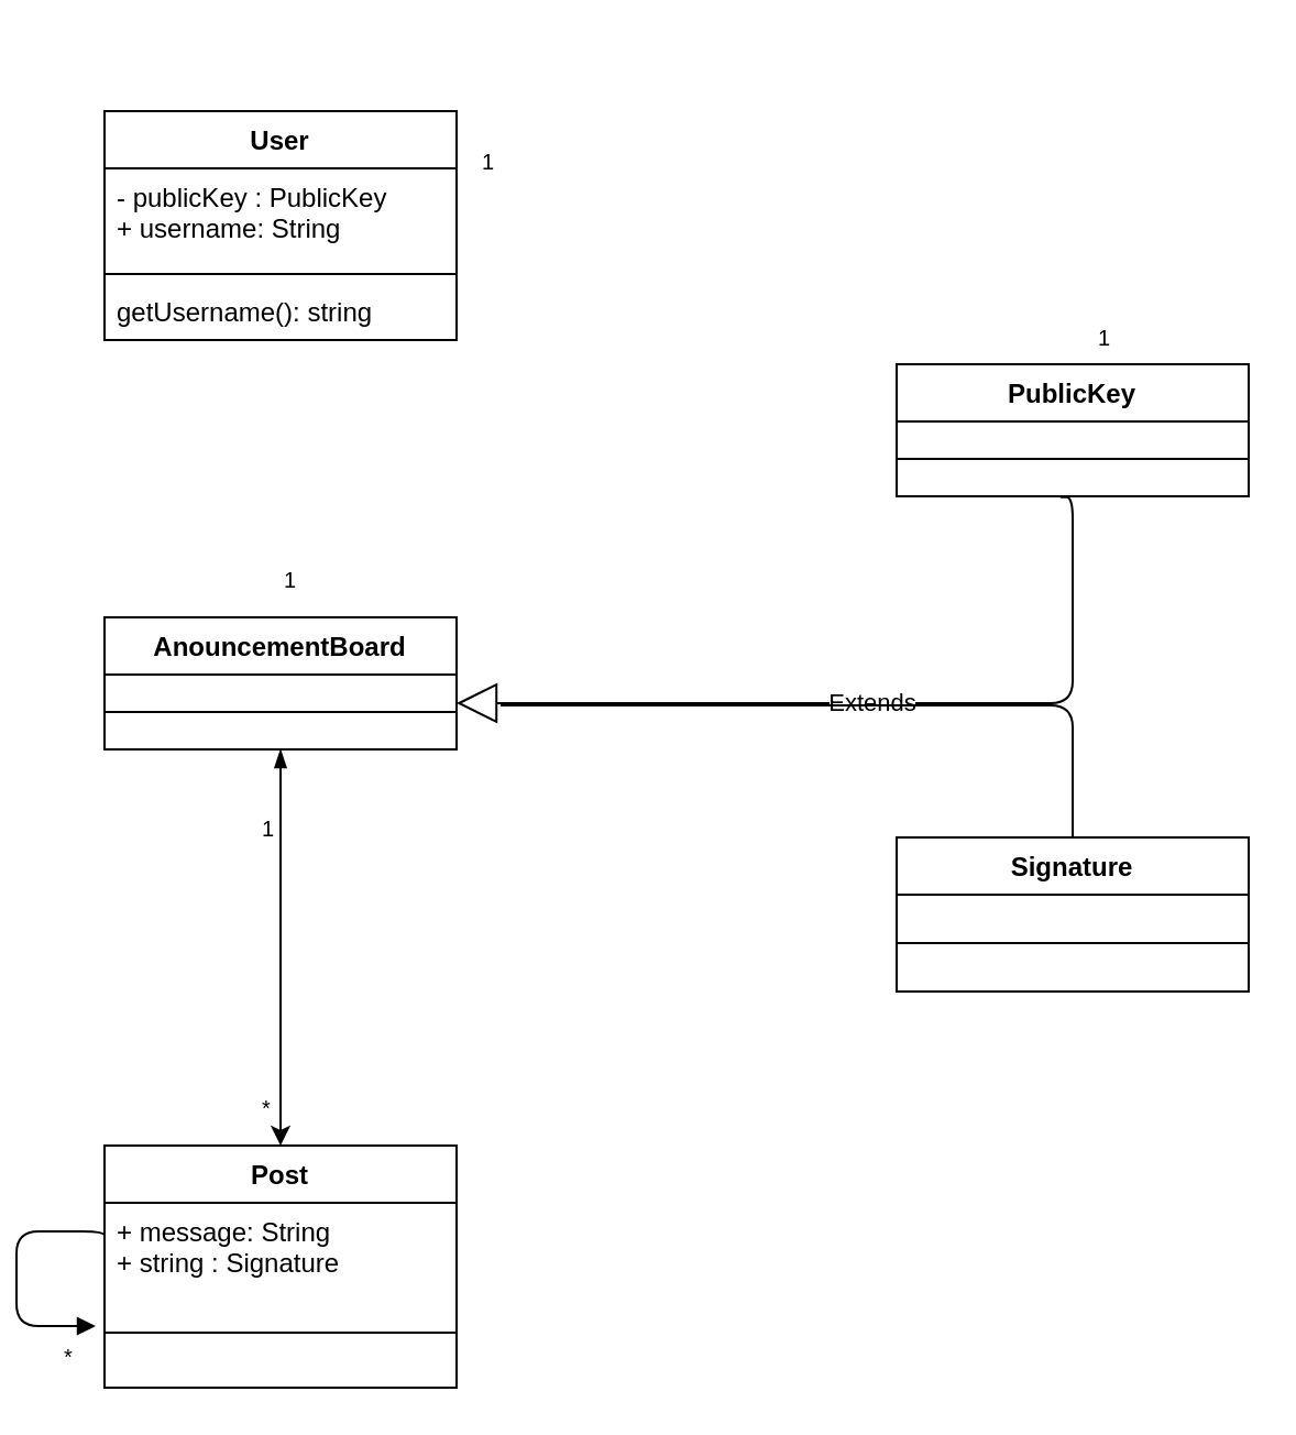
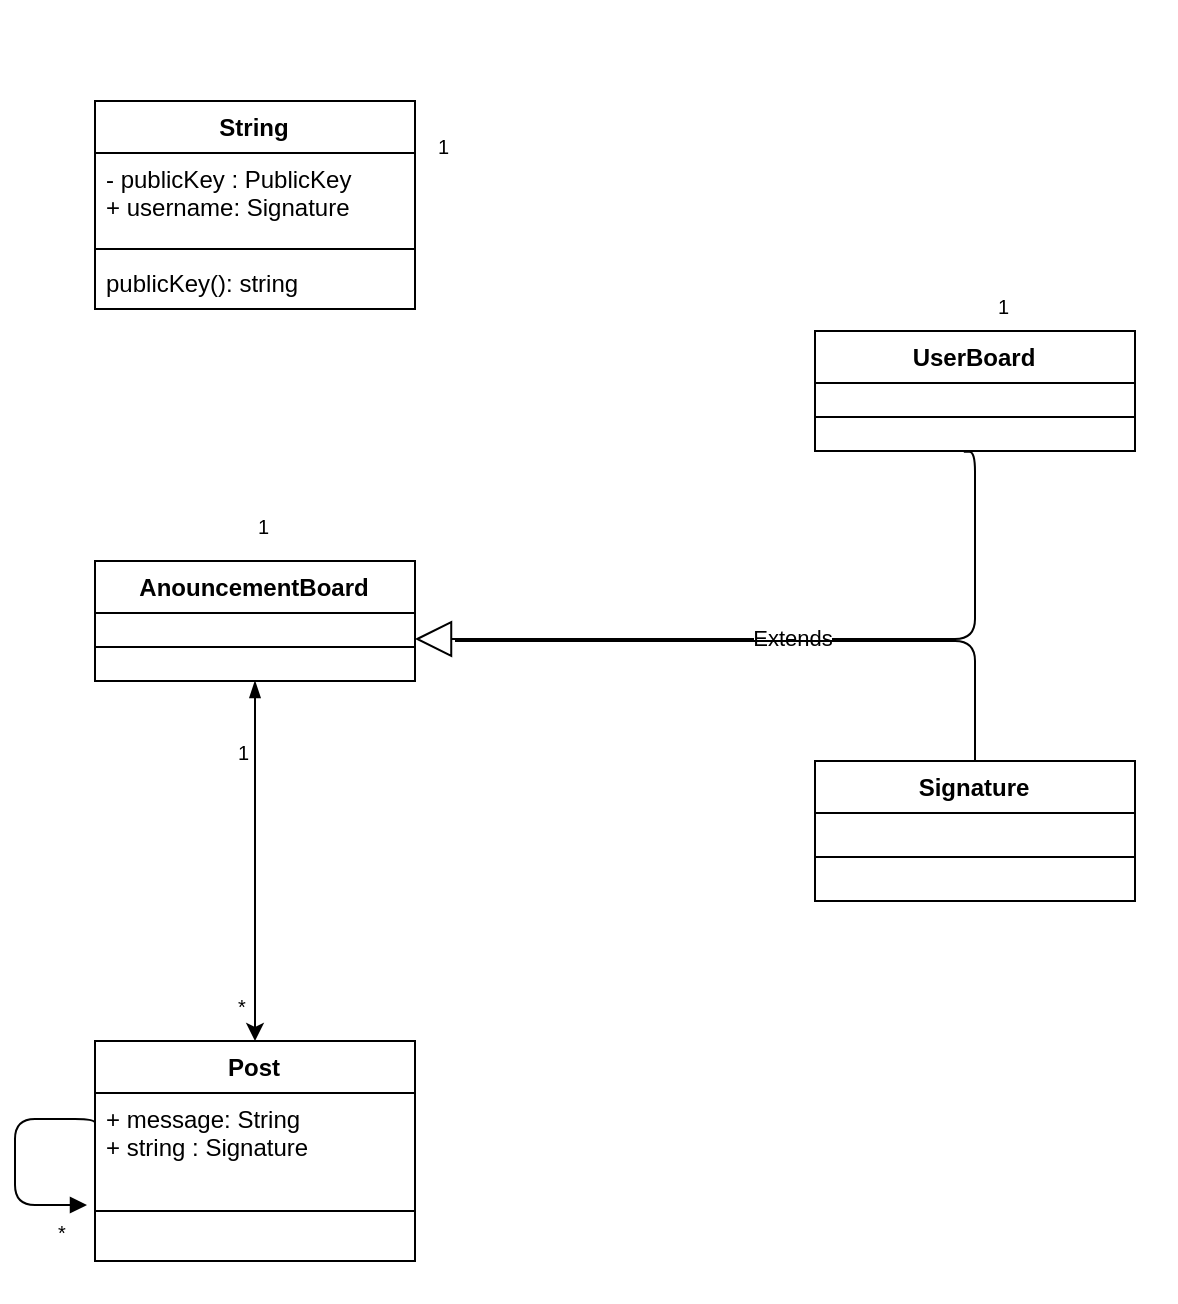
- <mxCell id="2" value="User" style="swimlane;fontStyle=1;align=center;verticalAlign=top;childLayout=stackLayout;horizontal=1;startSize=26;horizontalStack=0;resizeParent=1;resizeParentMax=0;resizeLast=0;collapsible=1;marginBottom=0;" vertex="1" parent="1"><mxGeometry x="20" y="50" width="160" height="104" as="geometry" /></mxCell>
+ <mxCell id="2" value="String" style="swimlane;fontStyle=1;align=center;verticalAlign=top;childLayout=stackLayout;horizontal=1;startSize=26;horizontalStack=0;resizeParent=1;resizeParentMax=0;resizeLast=0;collapsible=1;marginBottom=0;" vertex="1" parent="1"><mxGeometry x="20" y="50" width="160" height="104" as="geometry" /></mxCell>
- <mxCell id="3" value="- publicKey : PublicKey&#10;+ username: String" style="text;strokeColor=none;fillColor=none;align=left;verticalAlign=top;spacingLeft=4;spacingRight=4;overflow=hidden;rotatable=0;points=[[0,0.5],[1,0.5]];portConstraint=eastwest;" vertex="1" parent="2"><mxGeometry y="26" width="160" height="44" as="geometry" /></mxCell>
+ <mxCell id="3" value="- publicKey : PublicKey&#10;+ username: Signature" style="text;strokeColor=none;fillColor=none;align=left;verticalAlign=top;spacingLeft=4;spacingRight=4;overflow=hidden;rotatable=0;points=[[0,0.5],[1,0.5]];portConstraint=eastwest;" vertex="1" parent="2"><mxGeometry y="26" width="160" height="44" as="geometry" /></mxCell>
- <mxCell id="5" value="getUsername(): string" style="text;strokeColor=none;fillColor=none;align=left;verticalAlign=top;spacingLeft=4;spacingRight=4;overflow=hidden;rotatable=0;points=[[0,0.5],[1,0.5]];portConstraint=eastwest;" vertex="1" parent="2"><mxGeometry y="78" width="160" height="26" as="geometry" /></mxCell>
+ <mxCell id="5" value="publicKey(): string" style="text;strokeColor=none;fillColor=none;align=left;verticalAlign=top;spacingLeft=4;spacingRight=4;overflow=hidden;rotatable=0;points=[[0,0.5],[1,0.5]];portConstraint=eastwest;" vertex="1" parent="2"><mxGeometry y="78" width="160" height="26" as="geometry" /></mxCell>
- <mxCell id="20" value="PublicKey" style="swimlane;fontStyle=1;align=center;verticalAlign=top;childLayout=stackLayout;horizontal=1;startSize=26;horizontalStack=0;resizeParent=1;resizeParentMax=0;resizeLast=0;collapsible=1;marginBottom=0;" vertex="1" parent="1"><mxGeometry x="380" y="165" width="160" height="60" as="geometry" /></mxCell>
+ <mxCell id="20" value="UserBoard" style="swimlane;fontStyle=1;align=center;verticalAlign=top;childLayout=stackLayout;horizontal=1;startSize=26;horizontalStack=0;resizeParent=1;resizeParentMax=0;resizeLast=0;collapsible=1;marginBottom=0;" vertex="1" parent="1"><mxGeometry x="380" y="165" width="160" height="60" as="geometry" /></mxCell>
